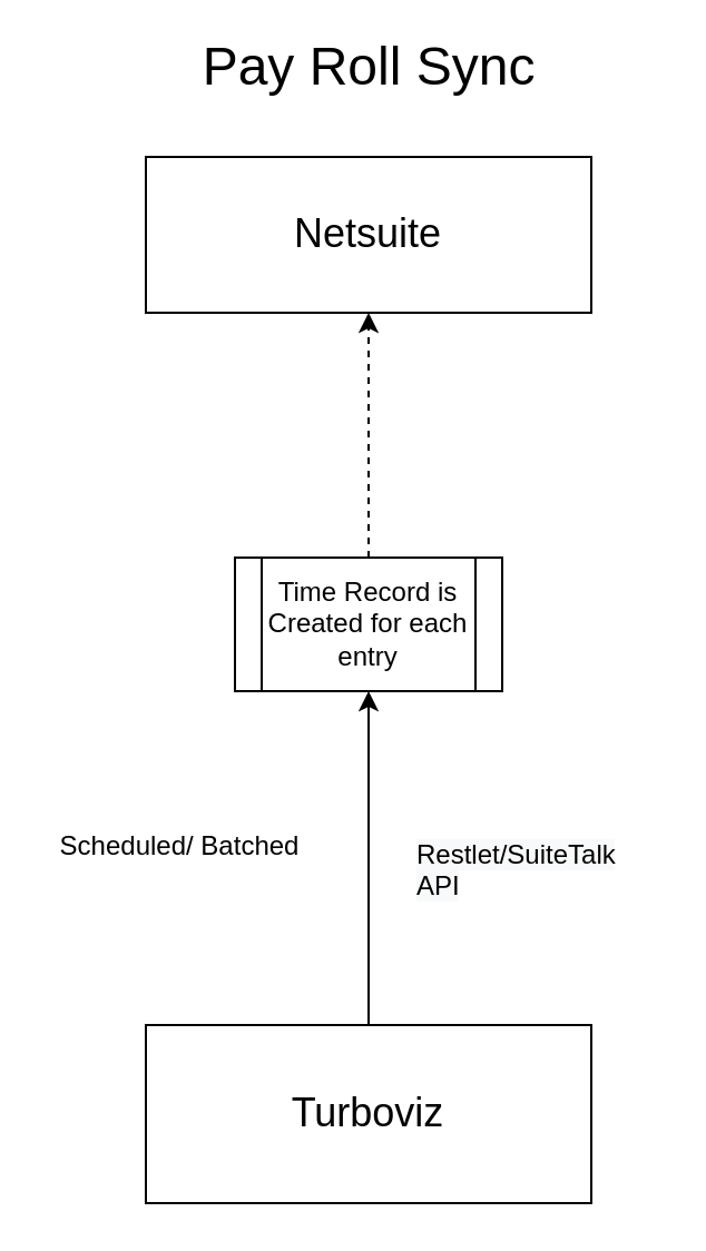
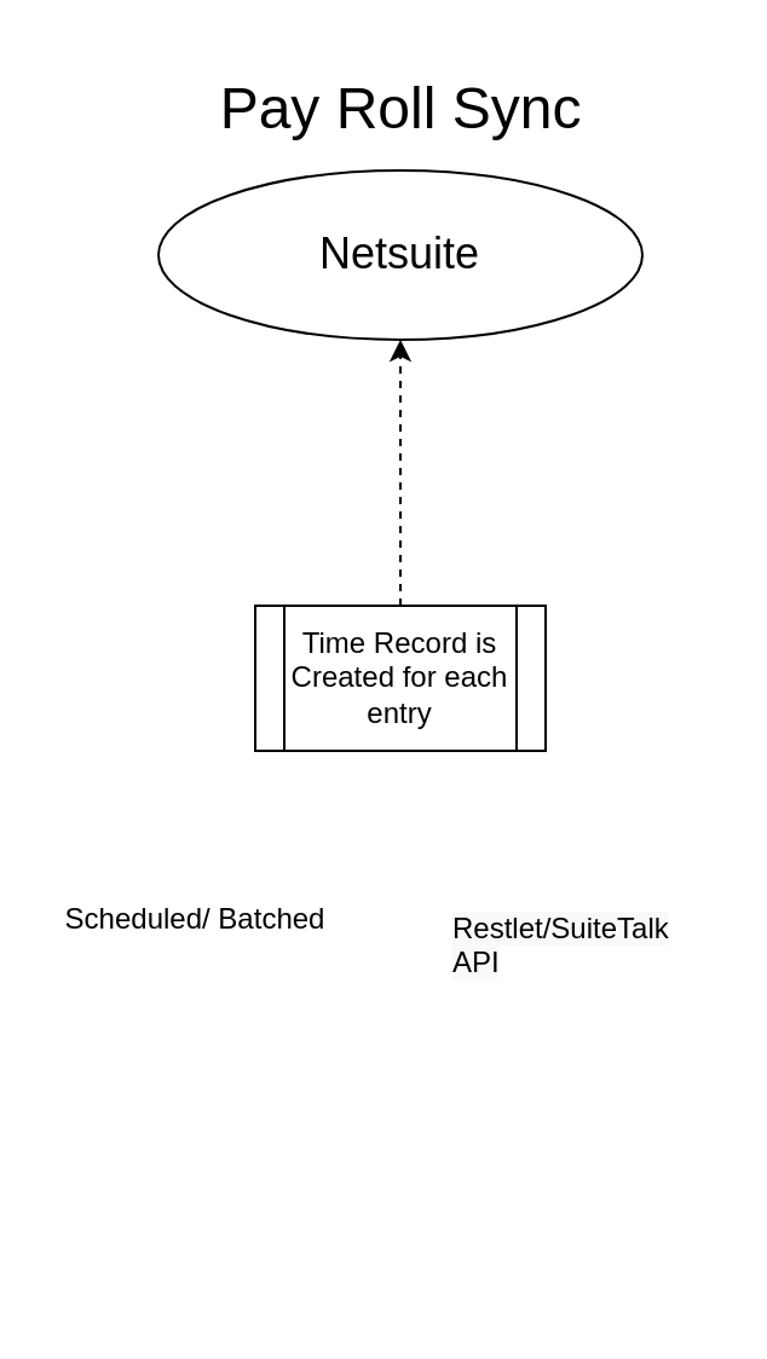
- <mxCell id="7" value="&lt;font style=&quot;font-size: 24px&quot;&gt;Pay Roll Sync&lt;/font&gt;" style="text;html=1;align=center;verticalAlign=middle;resizable=0;points=[];autosize=1;" vertex="1" parent="1"><mxGeometry x="85" y="20" width="160" height="20" as="geometry" /></mxCell>
+ <mxCell id="7" value="&lt;font style=&quot;font-size: 24px&quot;&gt;Pay Roll Sync&lt;/font&gt;" style="text;html=1;align=center;verticalAlign=middle;resizable=0;points=[];autosize=1;" vertex="1" parent="1"><mxGeometry x="85" y="35" width="160" height="20" as="geometry" /></mxCell>
- <mxCell id="2" value="&lt;font style=&quot;font-size: 18px&quot;&gt;Netsuite&lt;/font&gt;" style="rounded=0;whiteSpace=wrap;html=1;" vertex="1" parent="1"><mxGeometry x="65" y="70" width="200" height="70" as="geometry" /></mxCell>
+ <mxCell id="2" value="&lt;font style=&quot;font-size: 18px&quot;&gt;Netsuite&lt;/font&gt;" style="ellipse;whiteSpace=wrap;html=1;" vertex="1" parent="1"><mxGeometry x="65" y="70" width="200" height="70" as="geometry" /></mxCell>
- <mxCell id="3" style="edgeStyle=orthogonalEdgeStyle;rounded=0;orthogonalLoop=1;jettySize=auto;html=1;entryX=0.5;entryY=1;entryDx=0;entryDy=0;" edge="1" parent="1" source="4" target="6"><mxGeometry relative="1" as="geometry" /></mxCell>
- <mxCell id="4" value="&lt;font style=&quot;font-size: 18px&quot;&gt;Turboviz&lt;/font&gt;" style="rounded=0;whiteSpace=wrap;html=1;" vertex="1" parent="1"><mxGeometry x="65" y="460" width="200" height="80" as="geometry" /></mxCell>
